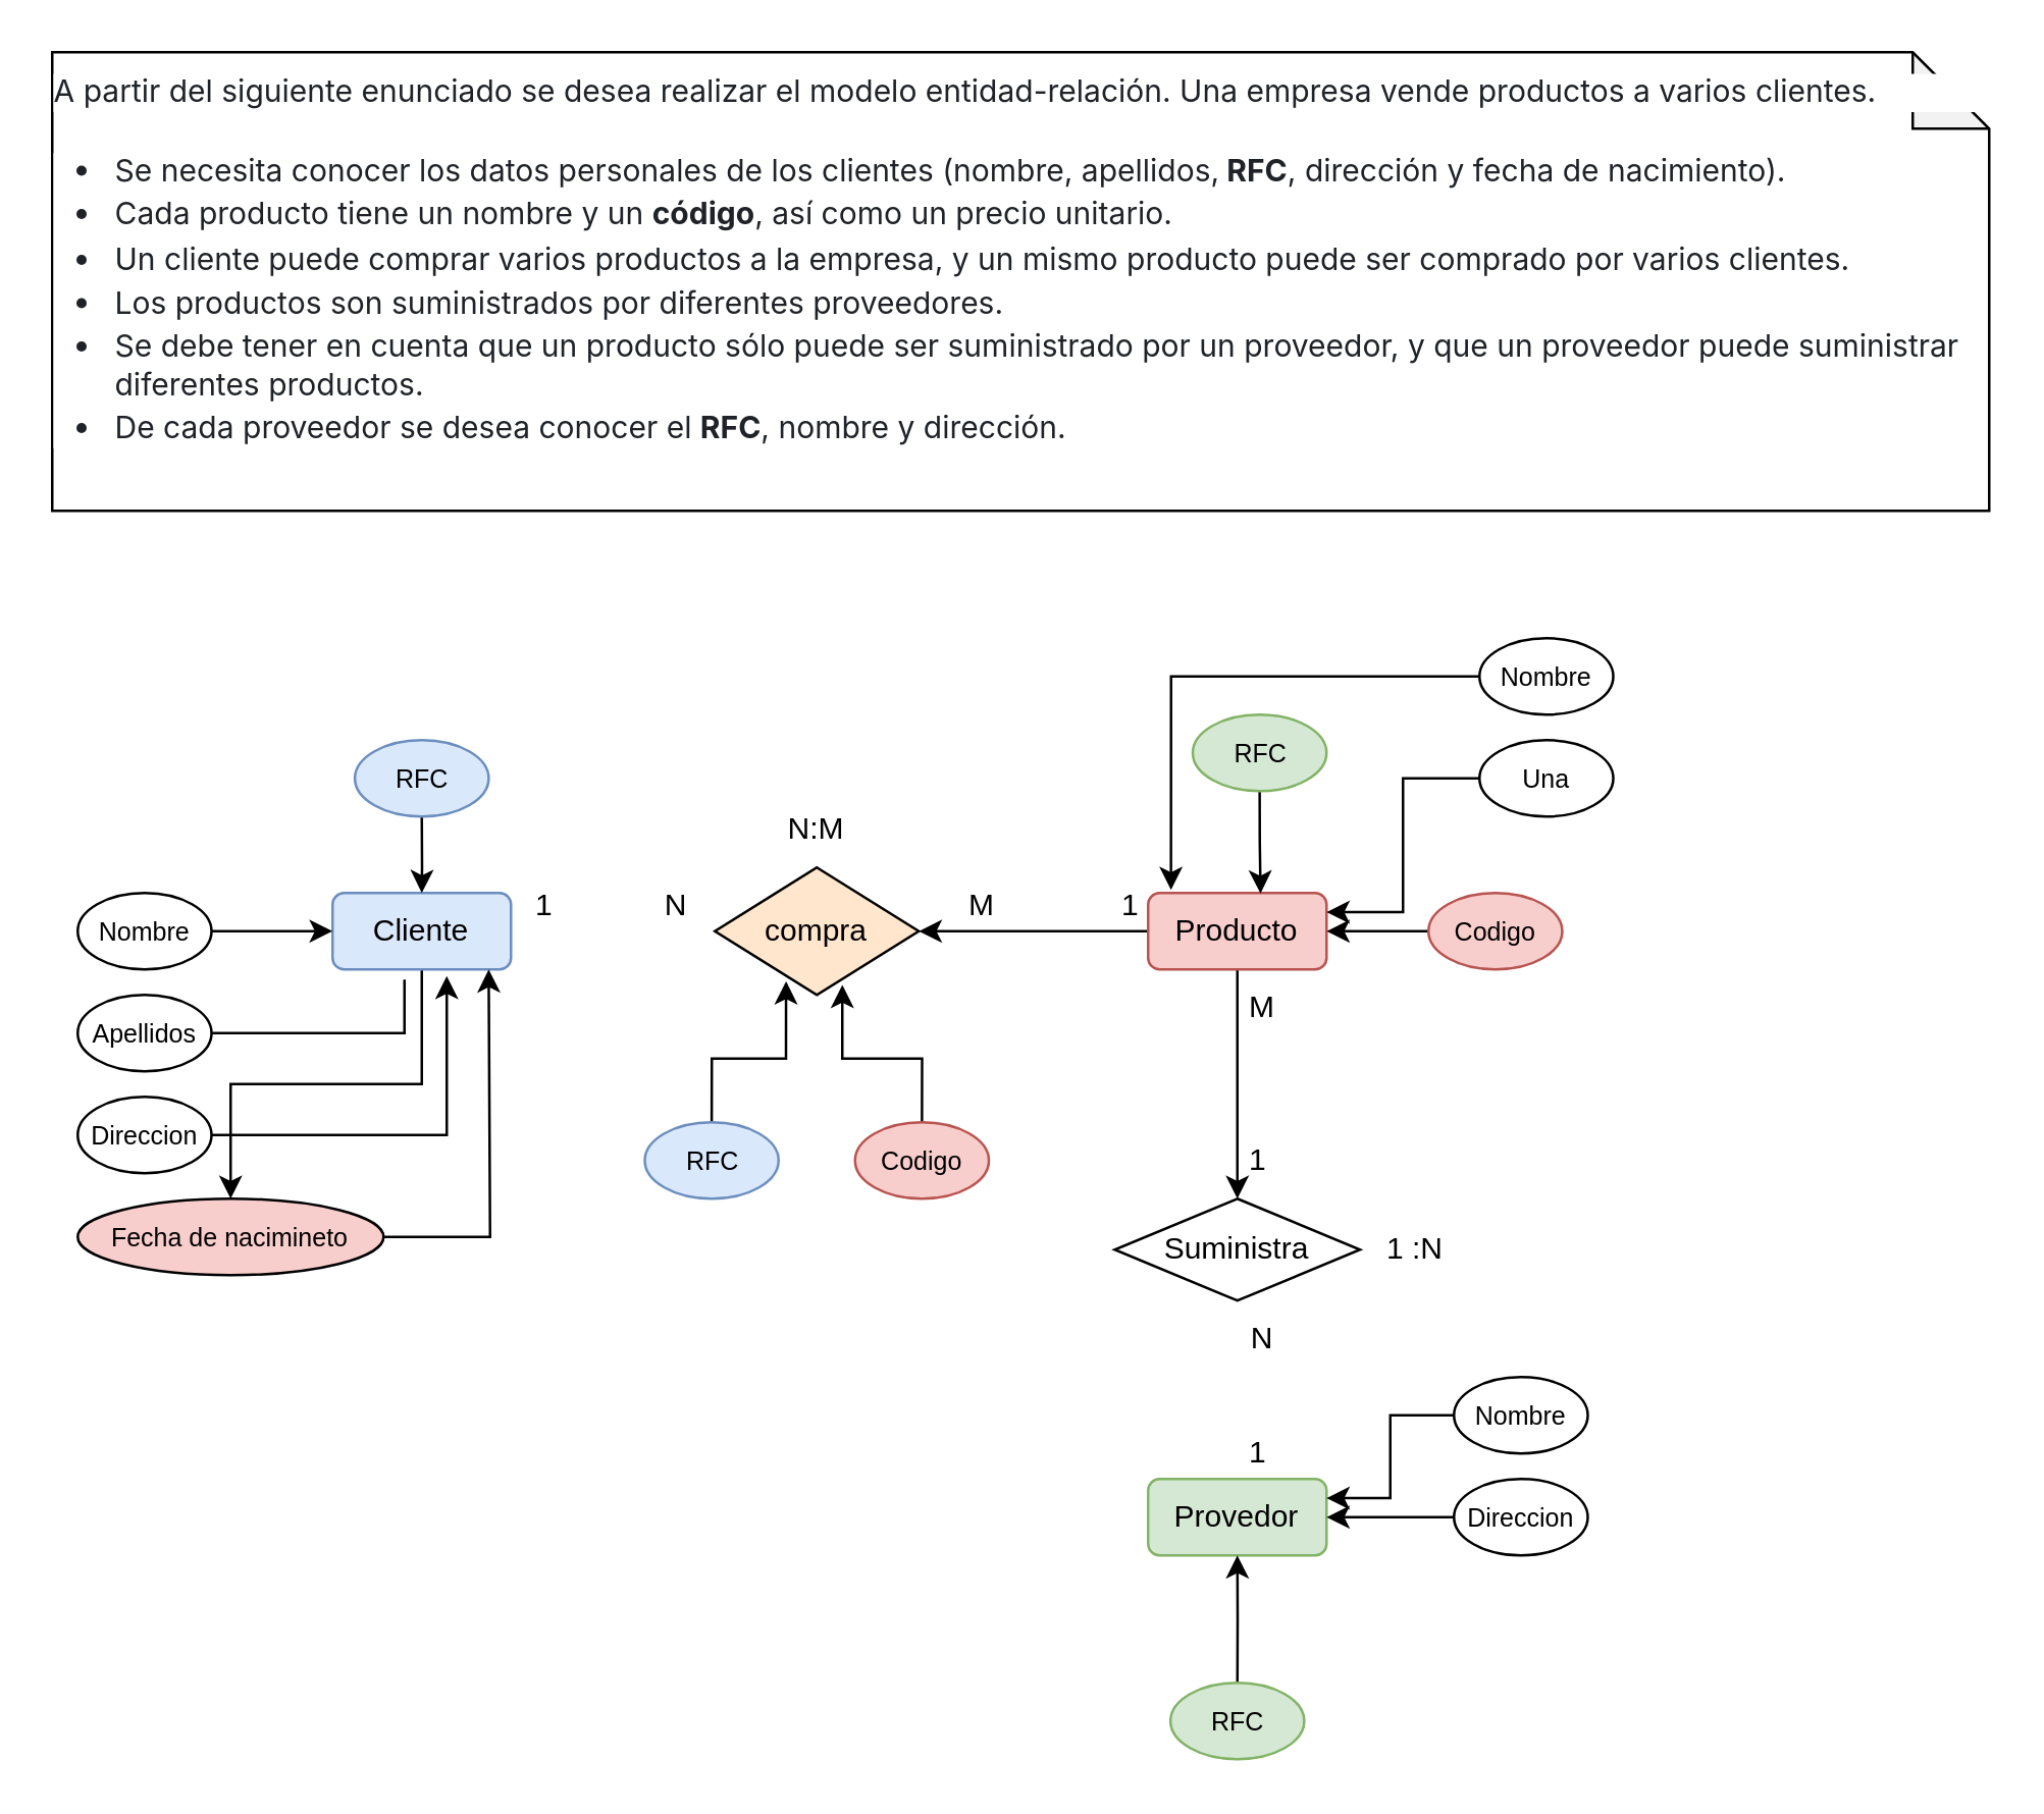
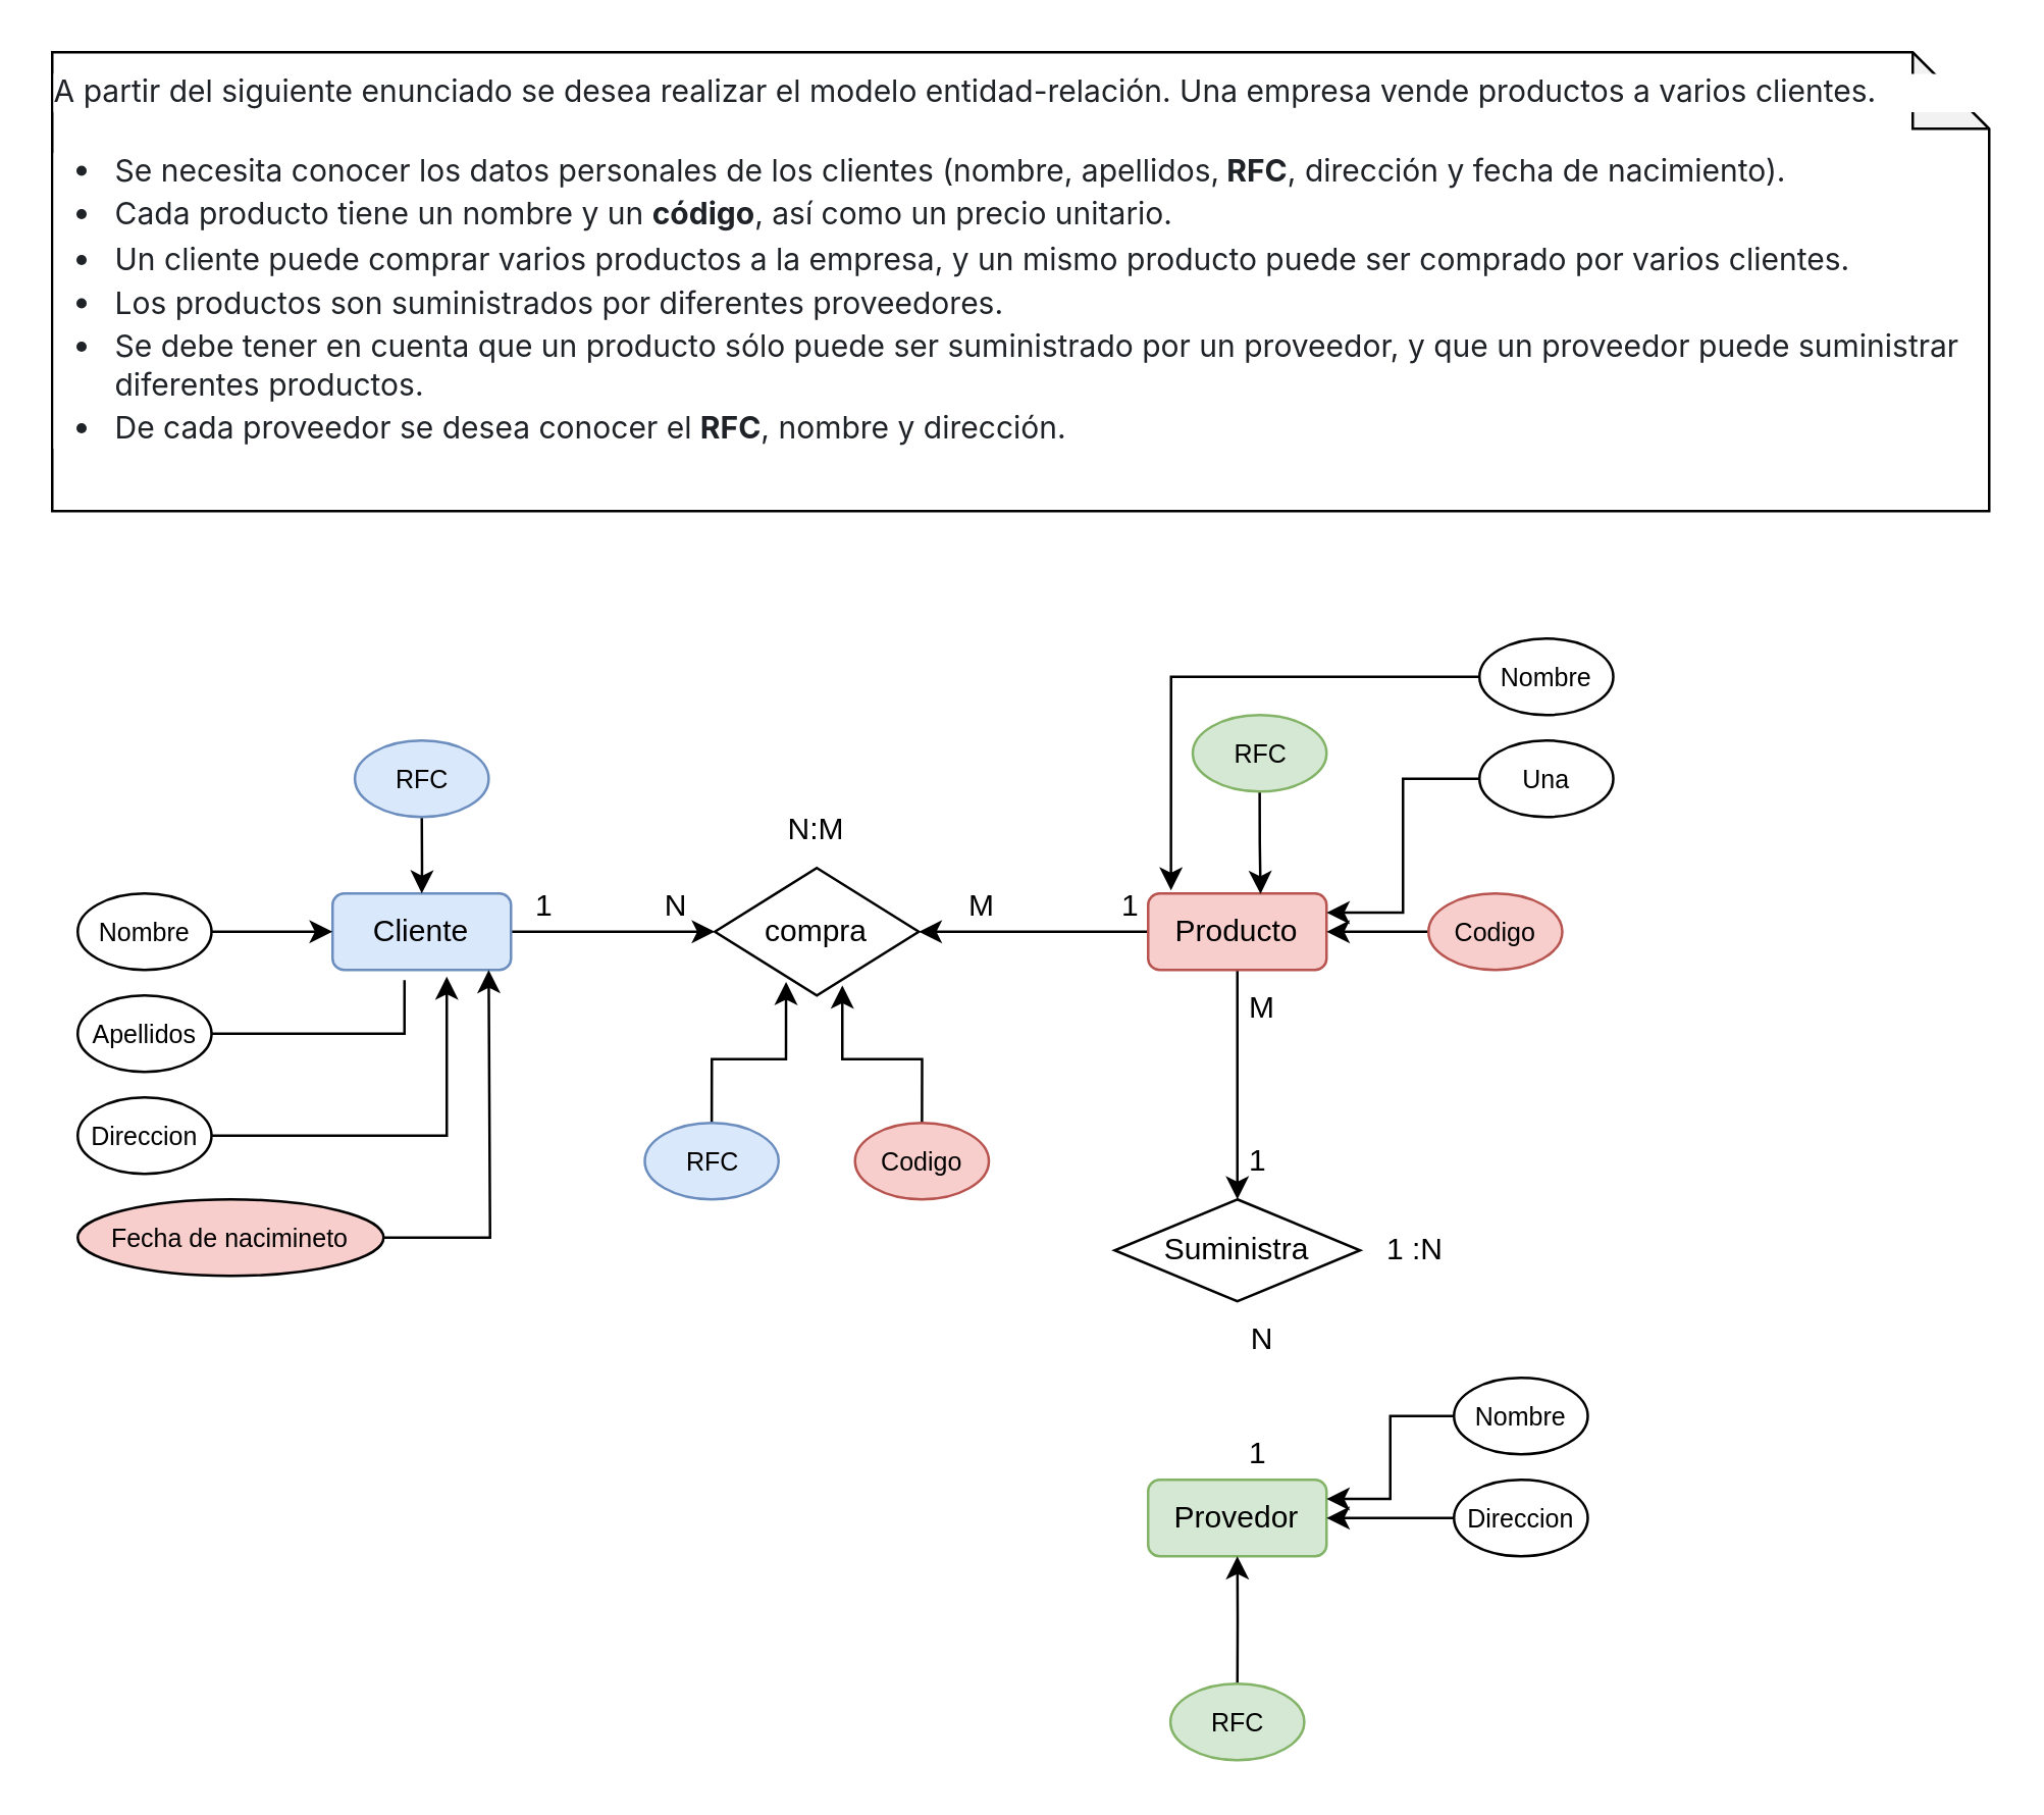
- <mxCell id="9" value="compra" style="rhombus;whiteSpace=wrap;html=1;fillColor=#ffe6cc;" vertex="1" parent="1"><mxGeometry x="280" y="340" width="80" height="50" as="geometry" /></mxCell>
+ <mxCell id="9" value="compra" style="rhombus;whiteSpace=wrap;html=1;" vertex="1" parent="1"><mxGeometry x="280" y="340" width="80" height="50" as="geometry" /></mxCell>
- <mxCell id="2" style="edgeStyle=orthogonalEdgeStyle;rounded=0;orthogonalLoop=1;jettySize=auto;html=1;" edge="1" parent="1" source="3" target="40"><mxGeometry relative="1" as="geometry" /></mxCell>
+ <mxCell id="2" style="edgeStyle=orthogonalEdgeStyle;rounded=0;orthogonalLoop=1;jettySize=auto;html=1;entryX=0;entryY=0.5;entryDx=0;entryDy=0;" edge="1" parent="1" source="3" target="9"><mxGeometry relative="1" as="geometry" /></mxCell>
